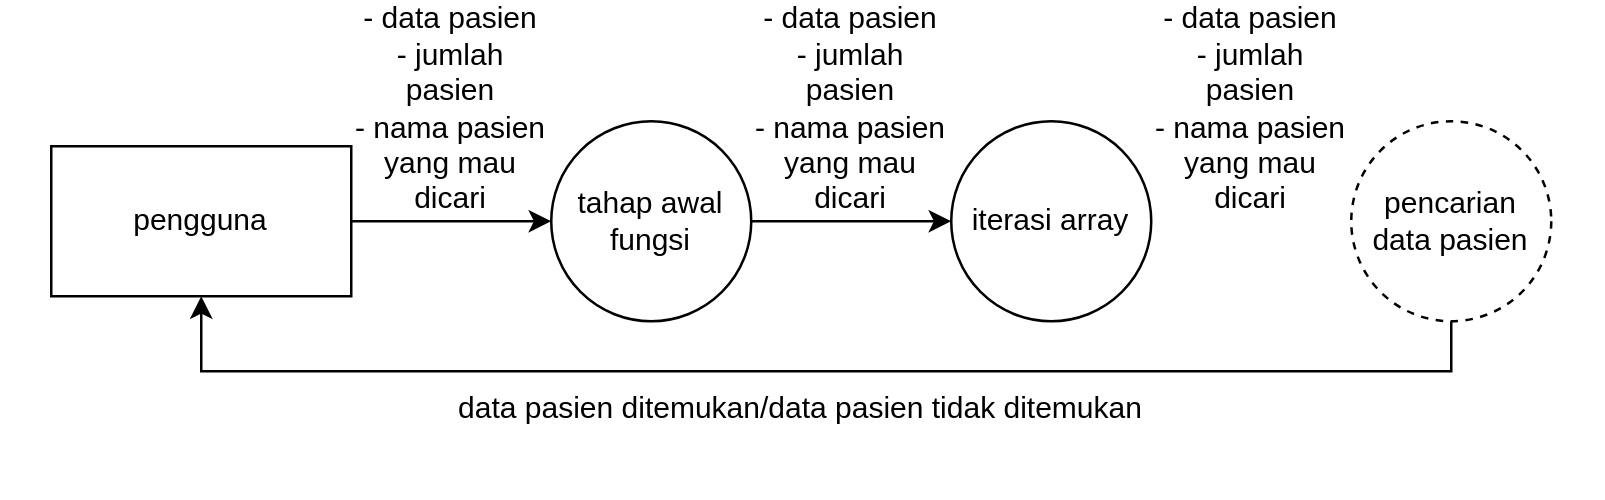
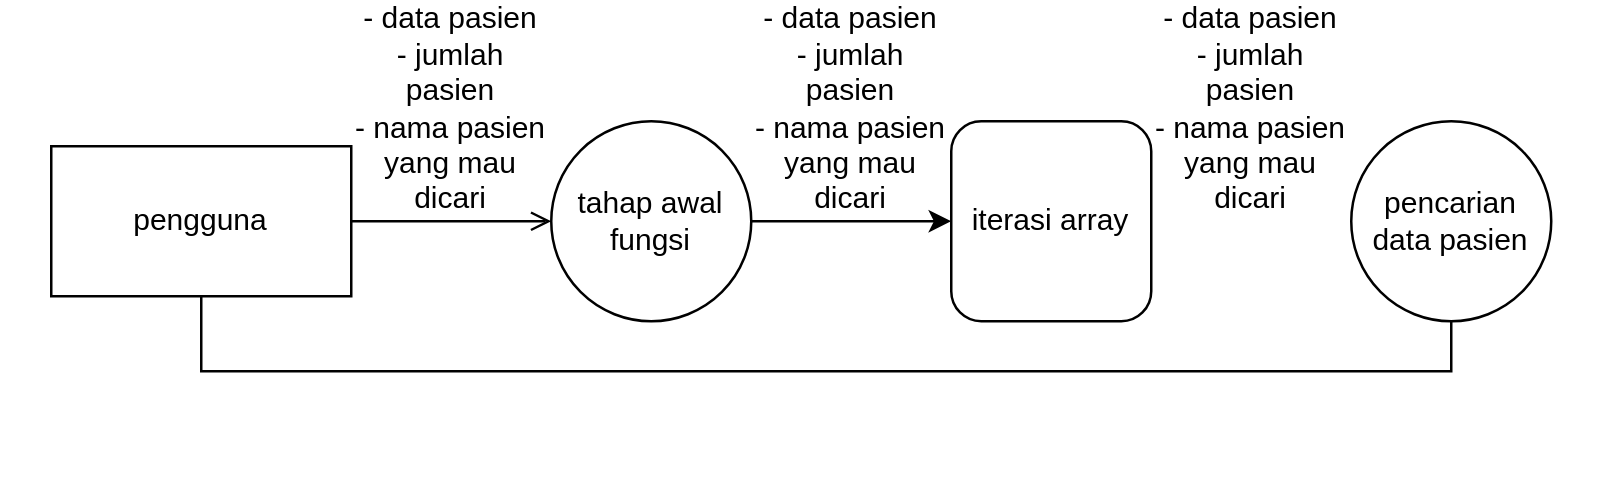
- <mxCell id="2" value="" style="edgeStyle=orthogonalEdgeStyle;rounded=0;orthogonalLoop=1;jettySize=auto;html=1;" edge="1" parent="1" source="3" target="5"><mxGeometry relative="1" as="geometry" /></mxCell>
+ <mxCell id="2" value="" style="edgeStyle=orthogonalEdgeStyle;rounded=0;orthogonalLoop=1;jettySize=auto;html=1;endArrow=open;" edge="1" parent="1" source="3" target="5"><mxGeometry relative="1" as="geometry" /></mxCell>
- <mxCell id="7" value="iterasi array" style="ellipse;whiteSpace=wrap;html=1;aspect=fixed;" vertex="1" parent="1"><mxGeometry x="380" y="40" width="80" height="80" as="geometry" /></mxCell>
+ <mxCell id="7" value="iterasi array" style="whiteSpace=wrap;html=1;aspect=fixed;rounded=1;" vertex="1" parent="1"><mxGeometry x="380" y="40" width="80" height="80" as="geometry" /></mxCell>
- <mxCell id="10" value="pencarian data pasien" style="ellipse;whiteSpace=wrap;html=1;aspect=fixed;dashed=1;" vertex="1" parent="1"><mxGeometry x="540" y="40" width="80" height="80" as="geometry" /></mxCell>
+ <mxCell id="10" value="pencarian data pasien" style="ellipse;whiteSpace=wrap;html=1;aspect=fixed;" vertex="1" parent="1"><mxGeometry x="540" y="40" width="80" height="80" as="geometry" /></mxCell>
- <mxCell id="9" style="edgeStyle=orthogonalEdgeStyle;rounded=0;orthogonalLoop=1;jettySize=auto;html=1;entryX=0.5;entryY=1;entryDx=0;entryDy=0;" edge="1" parent="1" source="10" target="3"><mxGeometry relative="1" as="geometry"><Array as="points"><mxPoint x="580" y="140" /><mxPoint x="80" y="140" /></Array></mxGeometry></mxCell>
+ <mxCell id="9" style="edgeStyle=orthogonalEdgeStyle;rounded=0;orthogonalLoop=1;jettySize=auto;html=1;entryX=0.5;entryY=1;entryDx=0;entryDy=0;endArrow=none;" edge="1" parent="1" source="10" target="3"><mxGeometry relative="1" as="geometry"><Array as="points"><mxPoint x="580" y="140" /><mxPoint x="80" y="140" /></Array></mxGeometry></mxCell>
- <mxCell id="12" value="data pasien ditemukan/data pasien tidak ditemukan" style="text;html=1;align=center;verticalAlign=middle;whiteSpace=wrap;rounded=0;" vertex="1" parent="1"><mxGeometry x="80" y="140" width="480" height="30" as="geometry" /></mxCell>
